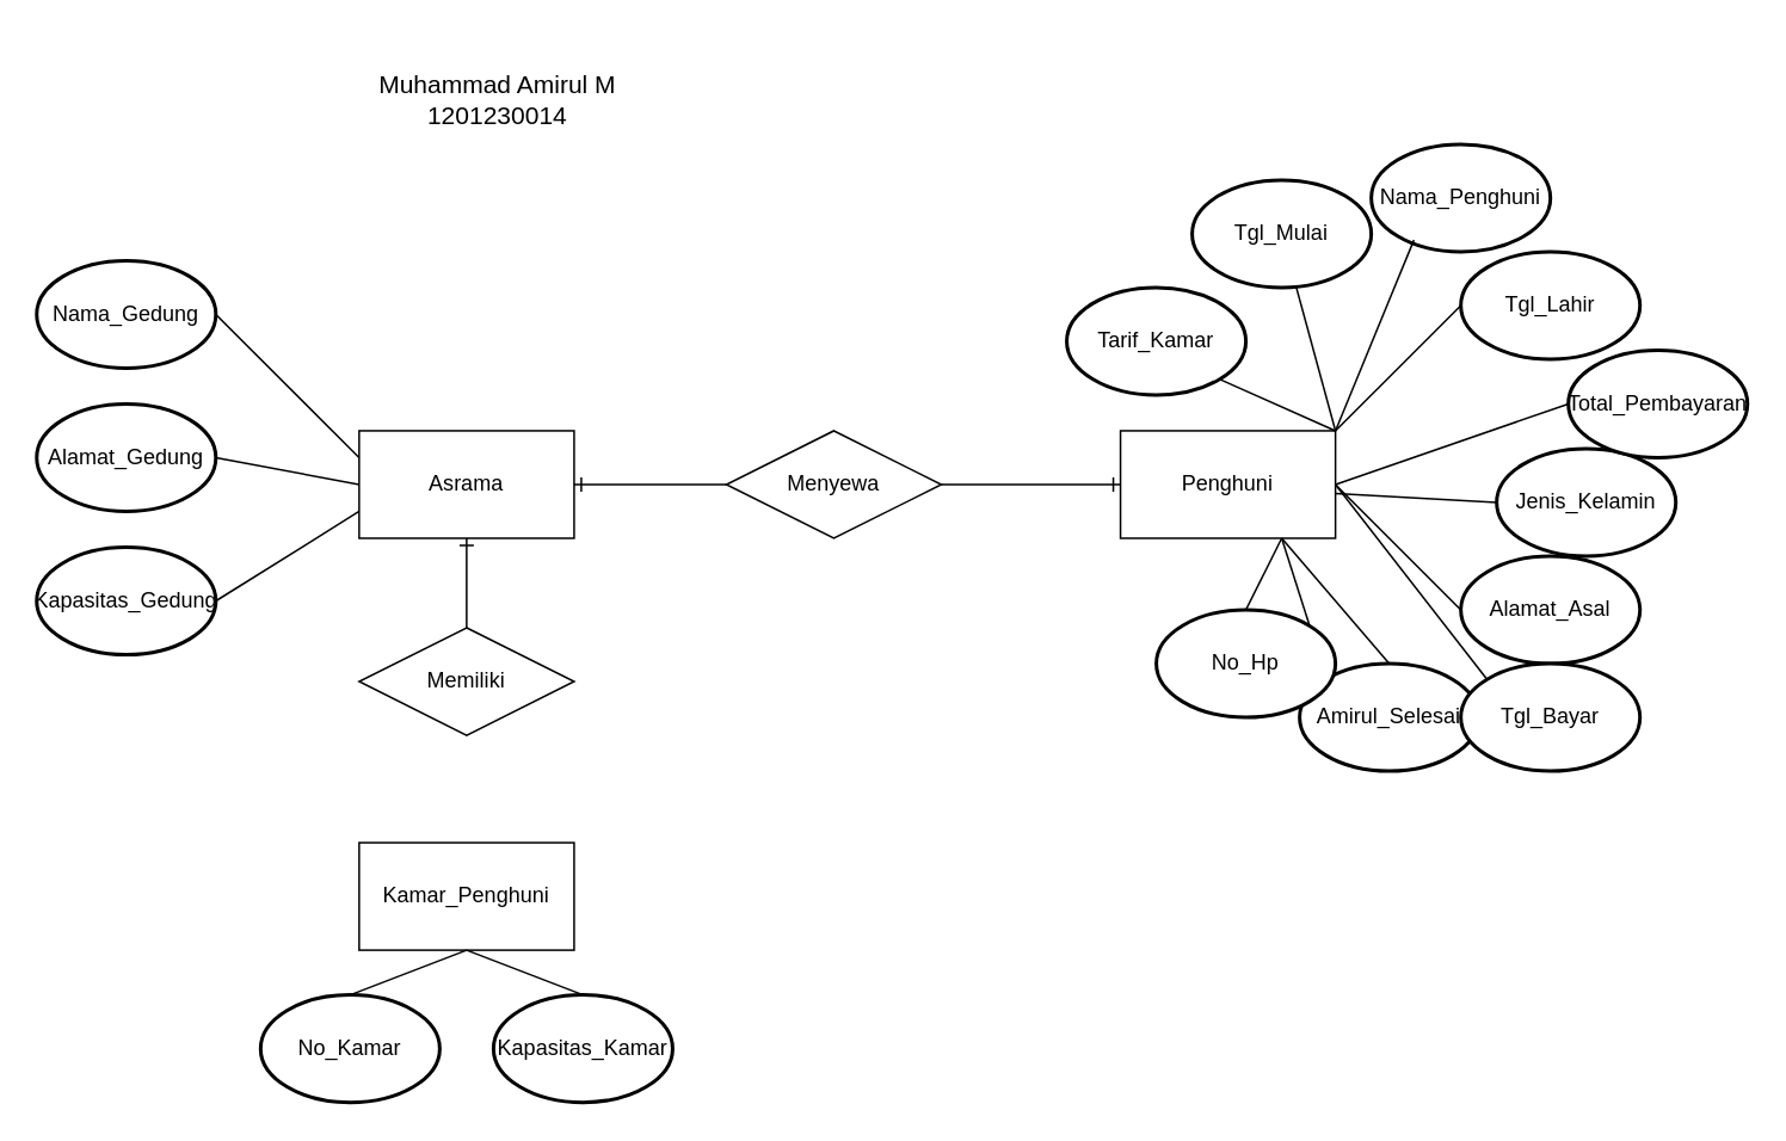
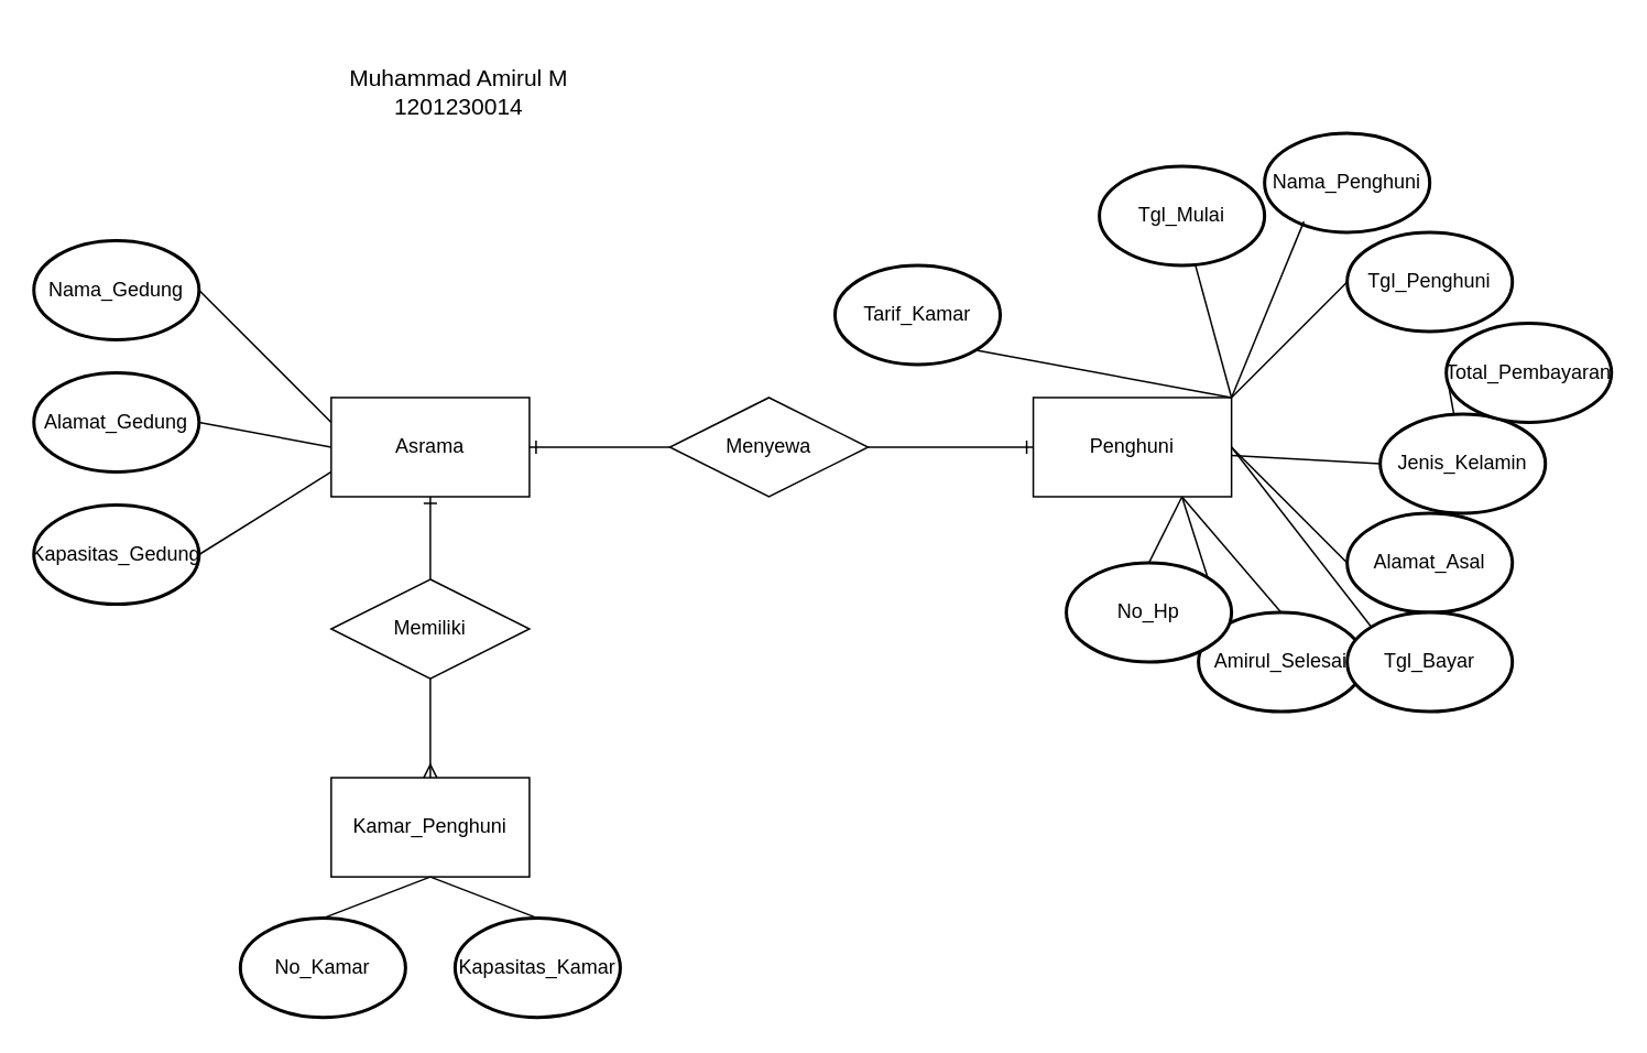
- <mxCell id="12" value="Tgl_Lahir" style="strokeWidth=2;html=1;shape=mxgraph.flowchart.start_1;whiteSpace=wrap;" vertex="1" parent="1"><mxGeometry x="815" y="140" width="100" height="60" as="geometry" /></mxCell>
+ <mxCell id="12" value="Tgl_Penghuni" style="strokeWidth=2;html=1;shape=mxgraph.flowchart.start_1;whiteSpace=wrap;" vertex="1" parent="1"><mxGeometry x="815" y="140" width="100" height="60" as="geometry" /></mxCell>
- <mxCell id="18" value="Tarif_Kamar" style="strokeWidth=2;html=1;shape=mxgraph.flowchart.start_1;whiteSpace=wrap;" vertex="1" parent="1"><mxGeometry x="595" y="160" width="100" height="60" as="geometry" /></mxCell>
+ <mxCell id="18" value="Tarif_Kamar" style="strokeWidth=2;html=1;shape=mxgraph.flowchart.start_1;whiteSpace=wrap;" vertex="1" parent="1"><mxGeometry x="505" y="160" width="100" height="60" as="geometry" /></mxCell>
- <mxCell id="33" style="rounded=0;orthogonalLoop=1;jettySize=auto;html=1;exitX=0;exitY=0.5;exitDx=0;exitDy=0;exitPerimeter=0;entryX=1;entryY=0.5;entryDx=0;entryDy=0;endArrow=none;endFill=0;" edge="1" parent="1" source="34" target="6"><mxGeometry relative="1" as="geometry" /></mxCell>
+ <mxCell id="33" style="rounded=0;orthogonalLoop=1;jettySize=auto;html=1;exitX=0;exitY=0.5;exitDx=0;exitDy=0;exitPerimeter=0;endArrow=none;endFill=0;" edge="1" parent="1" source="34" target="11"><mxGeometry relative="1" as="geometry" /></mxCell>
+ <mxCell id="40" style="edgeStyle=orthogonalEdgeStyle;rounded=0;orthogonalLoop=1;jettySize=auto;html=1;exitX=0.5;exitY=1;exitDx=0;exitDy=0;entryX=0.5;entryY=0;entryDx=0;entryDy=0;endArrow=ERmany;endFill=0;startArrow=none;startFill=0;" edge="1" parent="1" source="41" target="20"><mxGeometry relative="1" as="geometry" /></mxCell>
